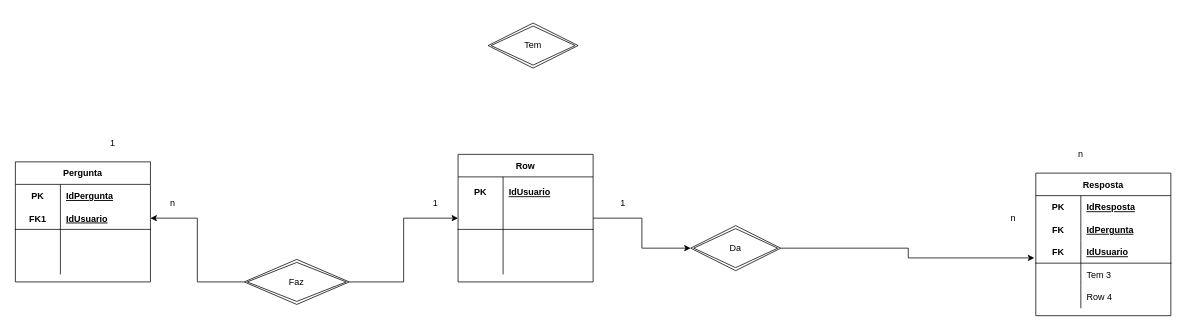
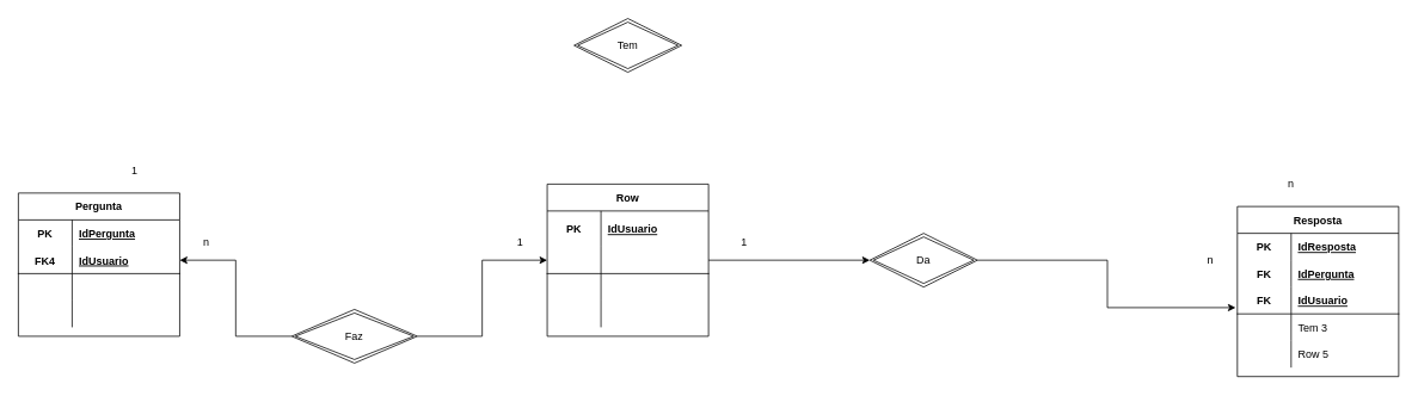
- <mxCell id="38" value="Tem" style="shape=rhombus;double=1;perimeter=rhombusPerimeter;whiteSpace=wrap;html=1;align=center;" vertex="1" parent="1"><mxGeometry x="650" y="30" width="120" height="60" as="geometry" /></mxCell>
+ <mxCell id="38" value="Tem" style="shape=rhombus;double=1;perimeter=rhombusPerimeter;whiteSpace=wrap;html=1;align=center;" vertex="1" parent="1"><mxGeometry x="640" y="20" width="120" height="60" as="geometry" /></mxCell>
- <mxCell id="7" value="FK1" style="shape=partialRectangle;connectable=0;fillColor=none;top=0;left=0;bottom=0;right=0;fontStyle=1;overflow=hidden;" vertex="1" parent="6"><mxGeometry width="60" height="30" as="geometry" /></mxCell>
+ <mxCell id="7" value="FK4" style="shape=partialRectangle;connectable=0;fillColor=none;top=0;left=0;bottom=0;right=0;fontStyle=1;overflow=hidden;" vertex="1" parent="6"><mxGeometry width="60" height="30" as="geometry" /></mxCell>
- <mxCell id="36" value="Da" style="shape=rhombus;double=1;perimeter=rhombusPerimeter;whiteSpace=wrap;html=1;align=center;" vertex="1" parent="1"><mxGeometry x="920" y="300" width="120" height="60" as="geometry" /></mxCell>
+ <mxCell id="36" value="Da" style="shape=rhombus;double=1;perimeter=rhombusPerimeter;whiteSpace=wrap;html=1;align=center;" vertex="1" parent="1"><mxGeometry x="970" y="260" width="120" height="60" as="geometry" /></mxCell>
- <mxCell id="56" value="Row 4" style="shape=partialRectangle;connectable=0;fillColor=none;top=0;left=0;bottom=0;right=0;align=left;spacingLeft=6;overflow=hidden;" vertex="1" parent="54"><mxGeometry x="60" width="120" height="30" as="geometry" /></mxCell>
+ <mxCell id="56" value="Row 5" style="shape=partialRectangle;connectable=0;fillColor=none;top=0;left=0;bottom=0;right=0;align=left;spacingLeft=6;overflow=hidden;" vertex="1" parent="54"><mxGeometry x="60" width="120" height="30" as="geometry" /></mxCell>
